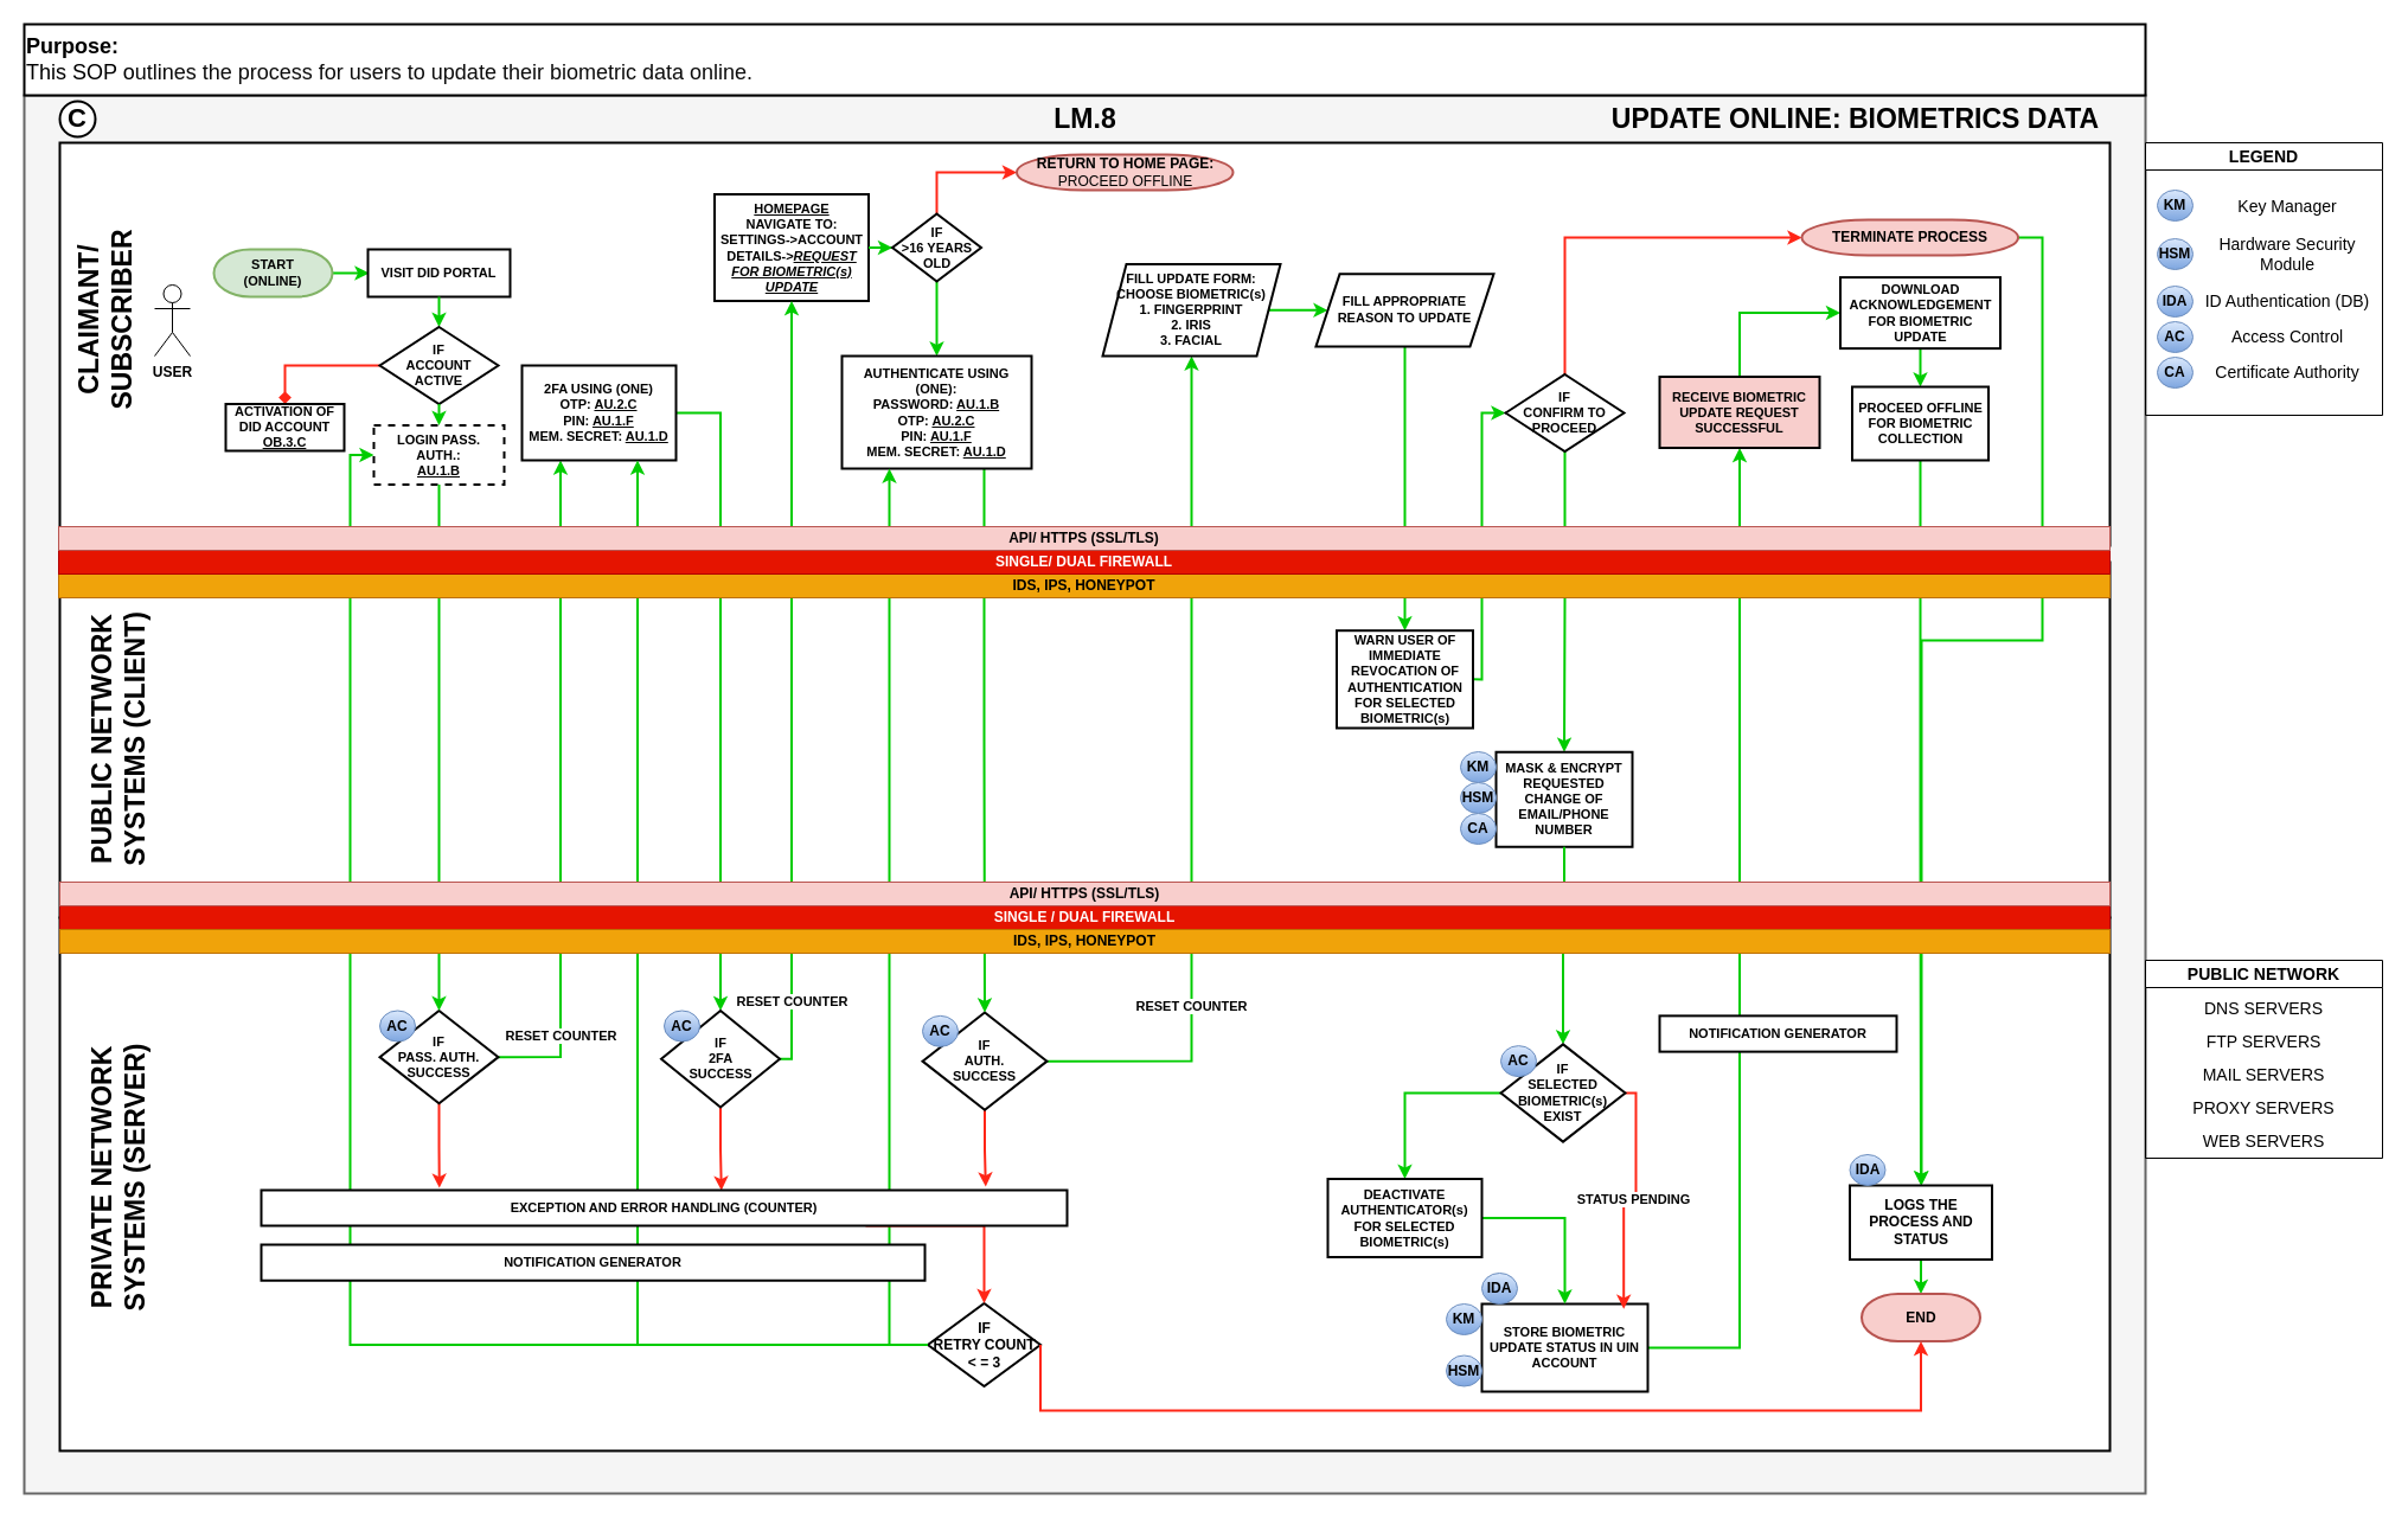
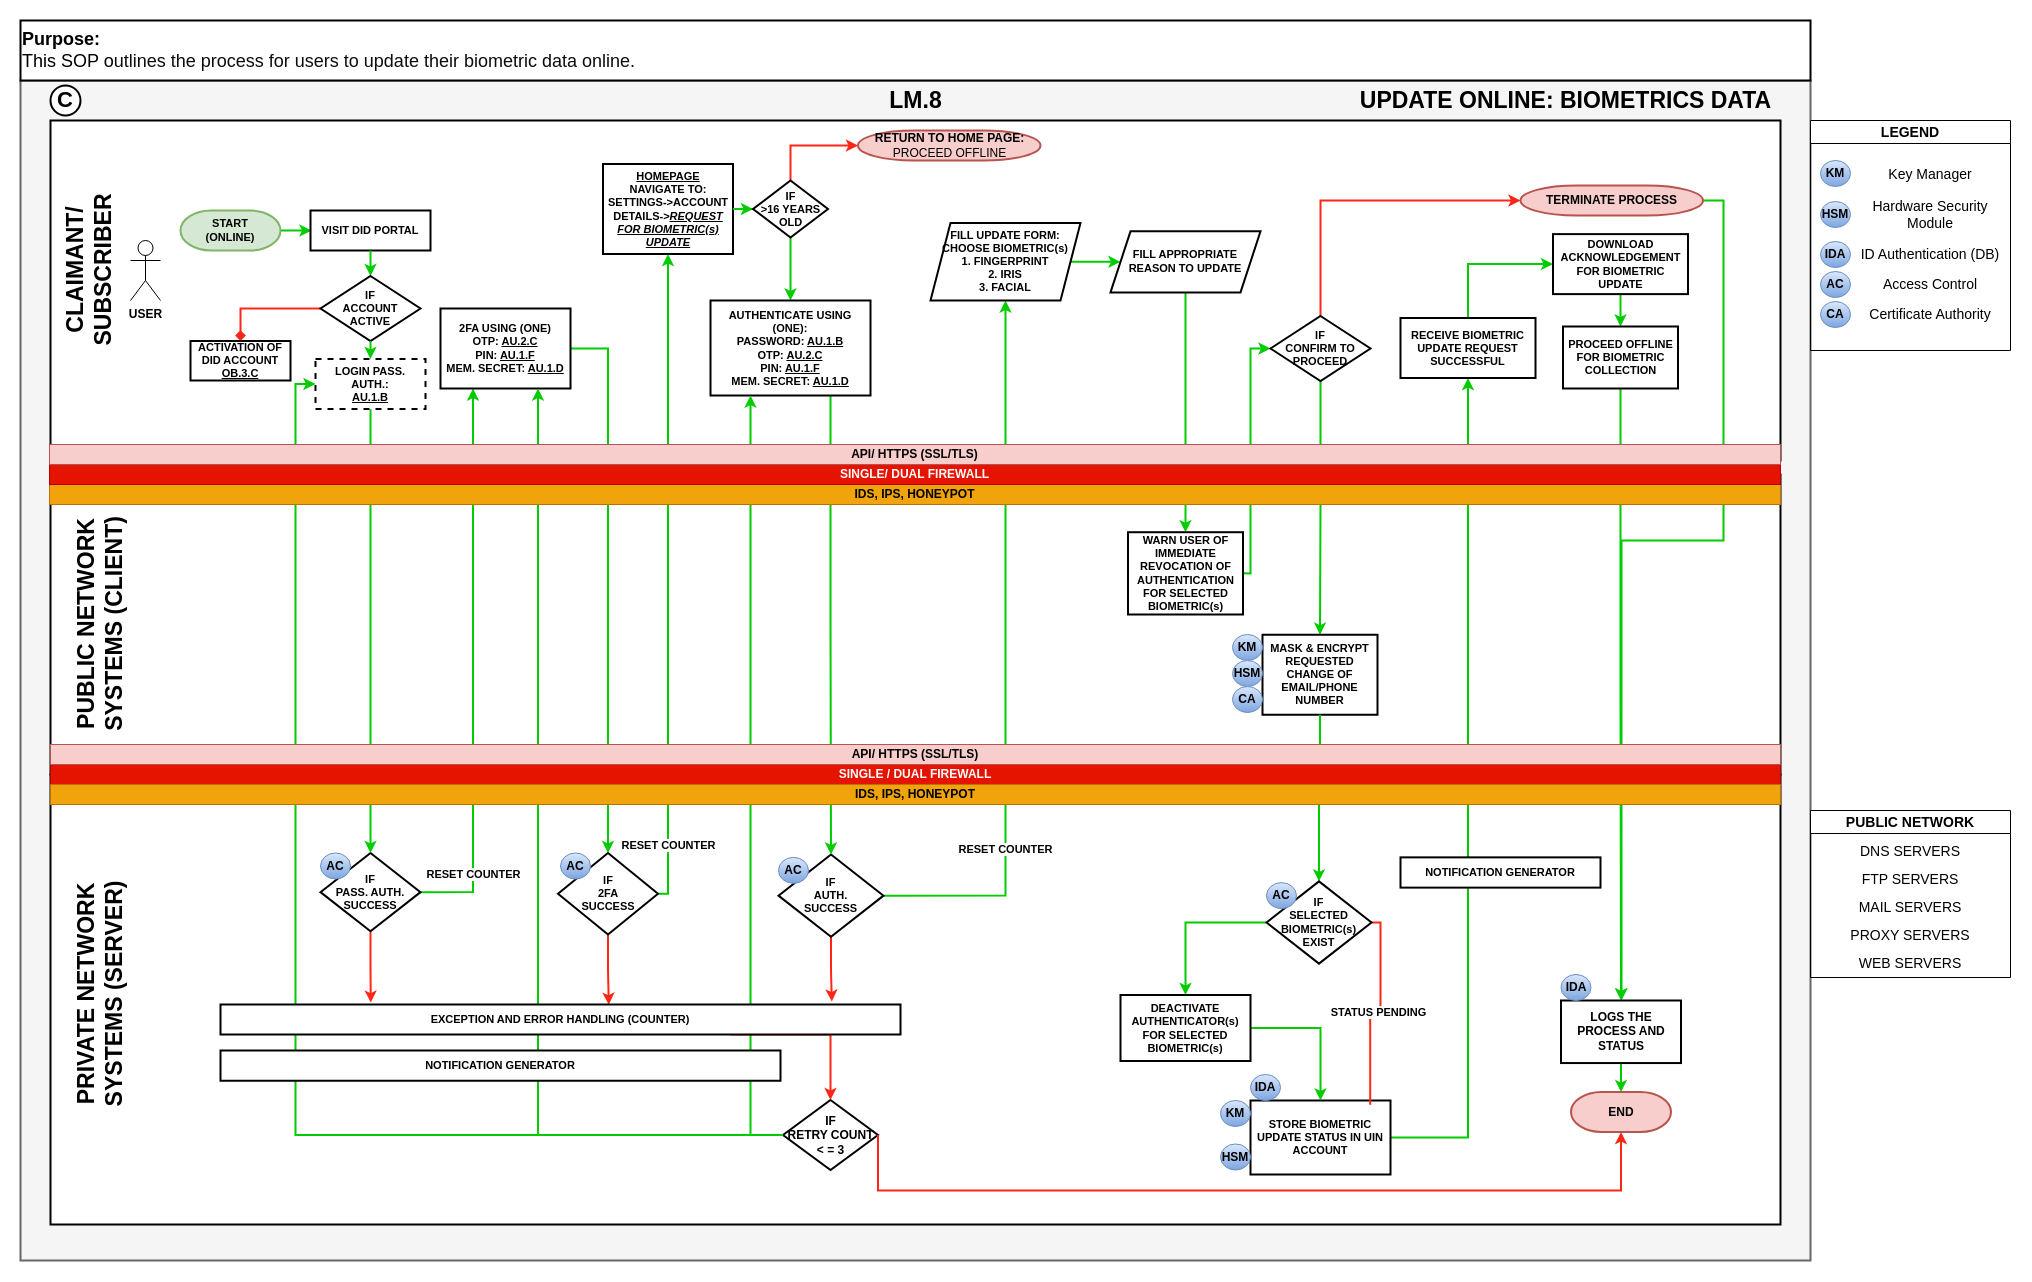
- <mxCell id="85" value="RECEIVE BIOMETRIC UPDATE REQUEST SUCCESSFUL" style="rounded=0;whiteSpace=wrap;html=1;fontStyle=1;strokeWidth=2;fontSize=11;fillColor=#f8cecc;" parent="1" vertex="1"><mxGeometry x="1400" y="317.5" width="135" height="60" as="geometry" /></mxCell>
+ <mxCell id="85" value="RECEIVE BIOMETRIC UPDATE REQUEST SUCCESSFUL" style="rounded=0;whiteSpace=wrap;html=1;fontStyle=1;strokeWidth=2;fontSize=11;" parent="1" vertex="1"><mxGeometry x="1400" y="317.5" width="135" height="60" as="geometry" /></mxCell>
- <mxCell id="97" value="STATUS PENDING" style="edgeStyle=orthogonalEdgeStyle;rounded=0;orthogonalLoop=1;jettySize=auto;html=1;exitX=1;exitY=0.5;exitDx=0;exitDy=0;entryX=0.855;entryY=0;entryDx=0;entryDy=4.35;entryPerimeter=0;strokeColor=#FF2617;strokeWidth=2;fontStyle=1;" parent="1" source="98" target="73" edge="1"><mxGeometry relative="1" as="geometry"><Array as="points"><mxPoint x="1380" y="922" /><mxPoint x="1380" y="1012" /><mxPoint x="1370" y="1012" /></Array></mxGeometry></mxCell>
+ <mxCell id="97" value="STATUS PENDING" style="edgeStyle=orthogonalEdgeStyle;rounded=0;orthogonalLoop=1;jettySize=auto;html=1;exitX=1;exitY=0.5;exitDx=0;exitDy=0;entryX=0.855;entryY=0;entryDx=0;entryDy=4.35;entryPerimeter=0;strokeColor=#FF2617;strokeWidth=2;fontStyle=1;endArrow=none;" parent="1" source="98" target="73" edge="1"><mxGeometry relative="1" as="geometry"><Array as="points"><mxPoint x="1380" y="922" /><mxPoint x="1380" y="1012" /><mxPoint x="1370" y="1012" /></Array></mxGeometry></mxCell>
